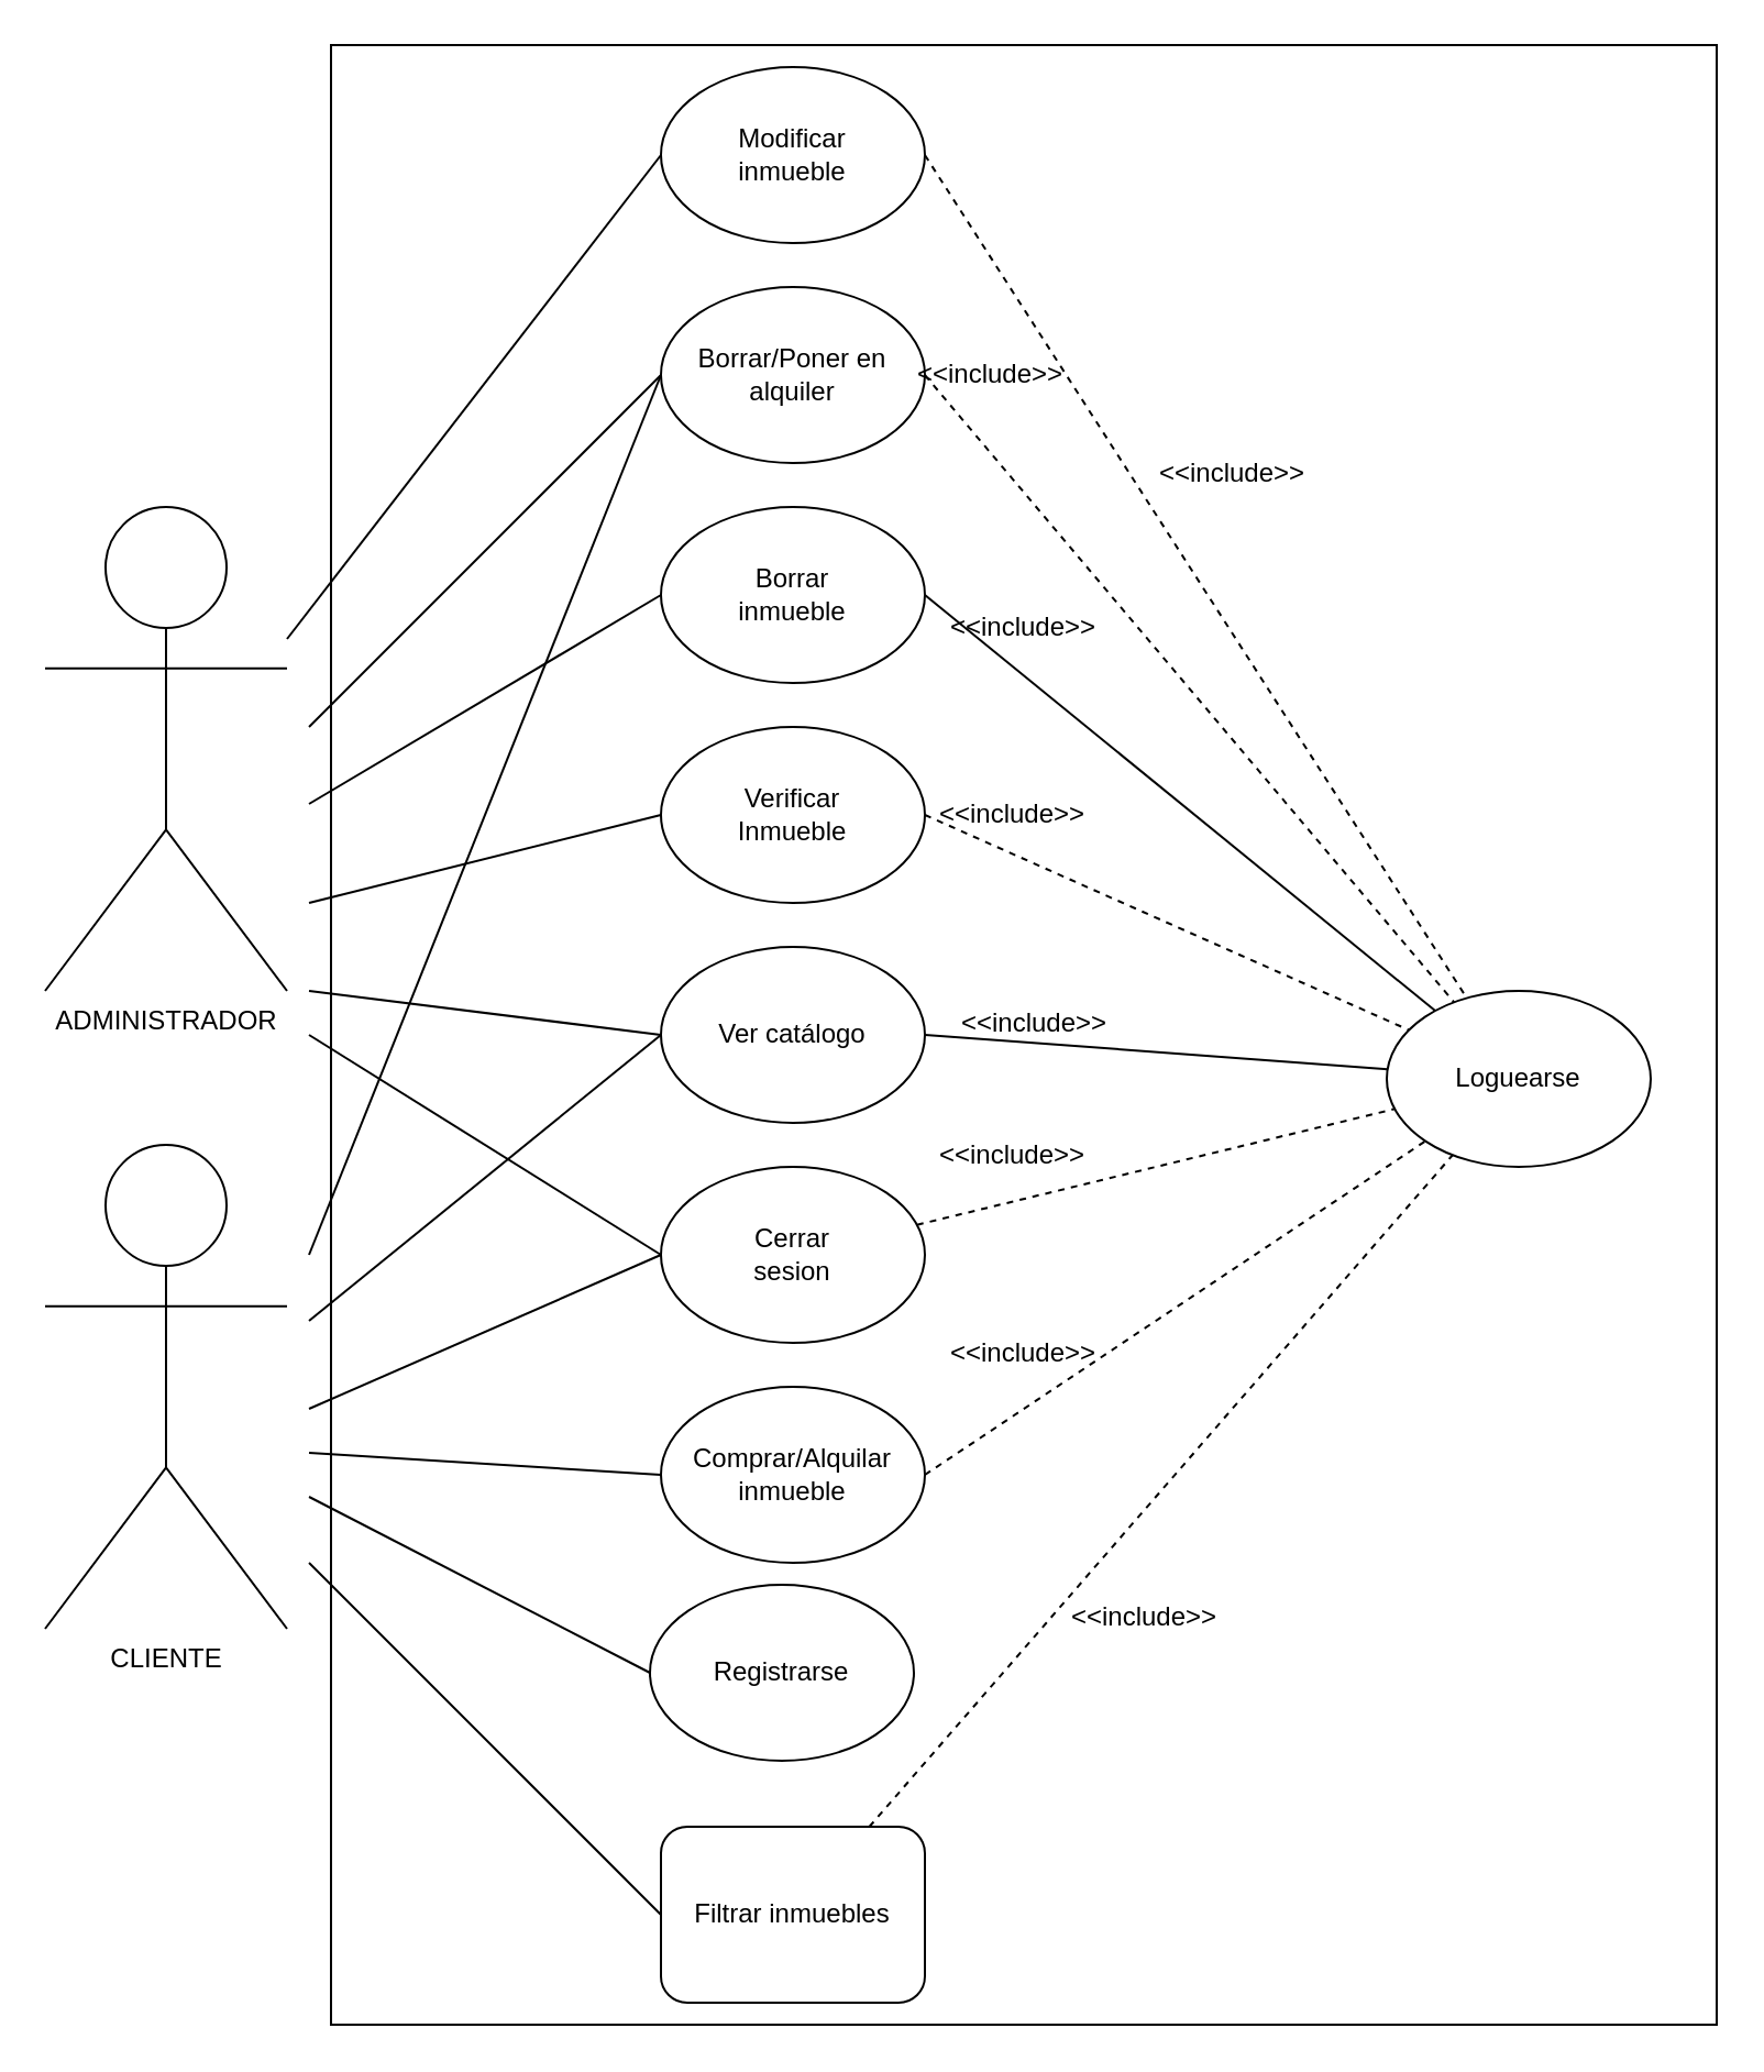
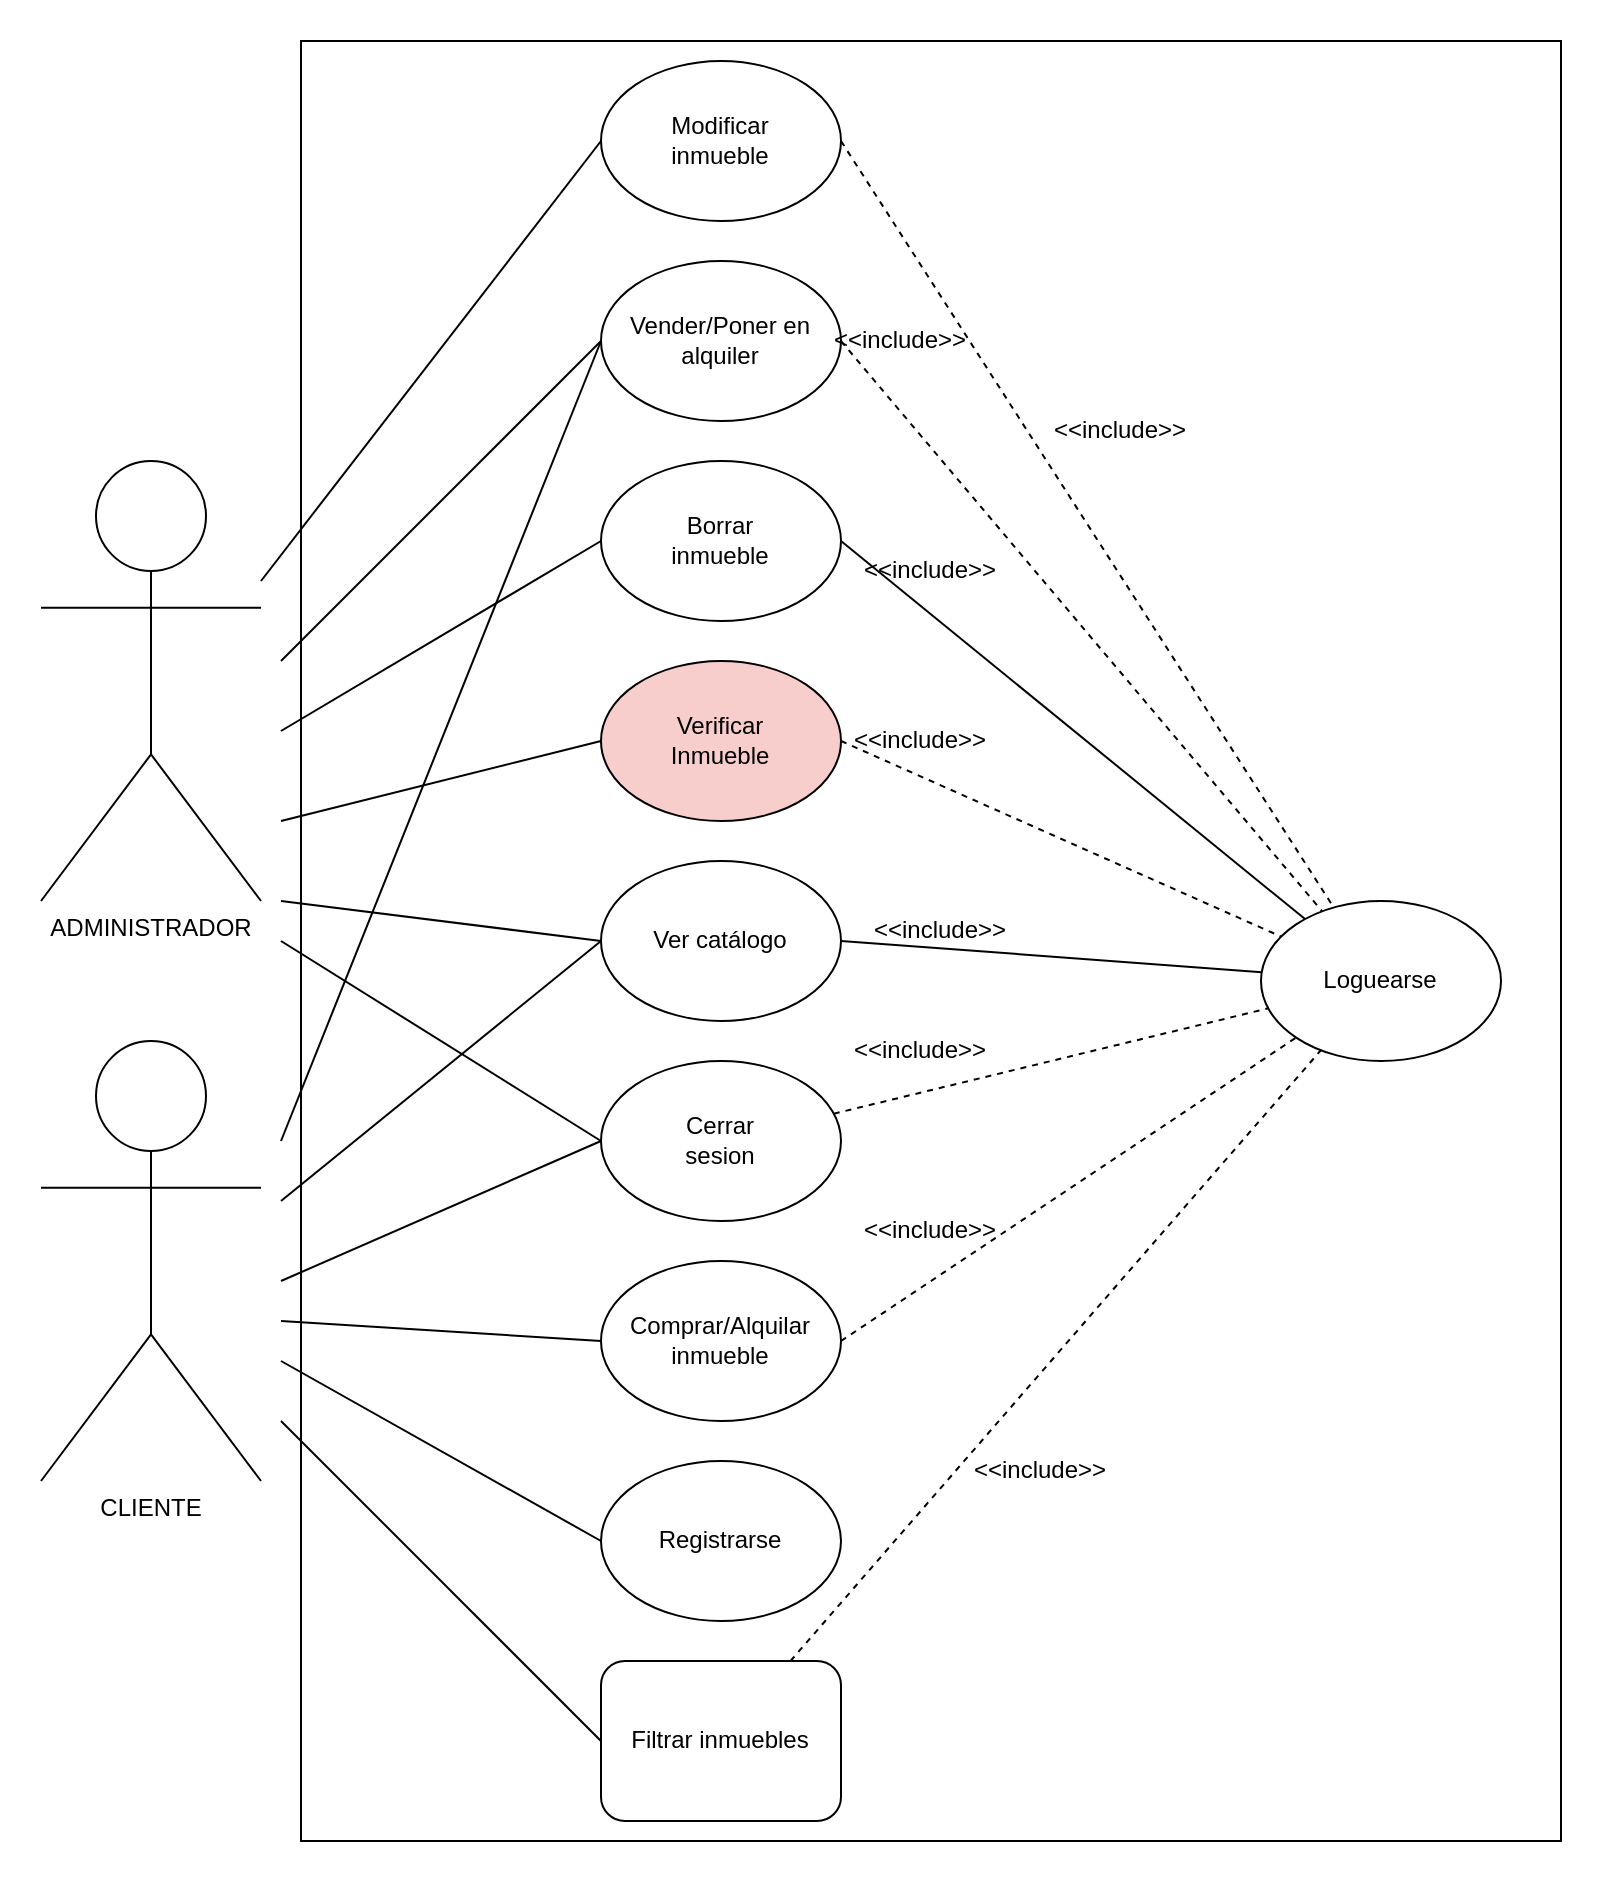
- <mxCell id="3" value="Borrar/Poner en&lt;br&gt;alquiler" style="ellipse;whiteSpace=wrap;html=1;" vertex="1" parent="1"><mxGeometry x="300" y="130" width="120" height="80" as="geometry" /></mxCell>
+ <mxCell id="3" value="Vender/Poner en&lt;br&gt;alquiler" style="ellipse;whiteSpace=wrap;html=1;" vertex="1" parent="1"><mxGeometry x="300" y="130" width="120" height="80" as="geometry" /></mxCell>
- <mxCell id="5" value="Verificar&lt;br&gt;Inmueble" style="ellipse;whiteSpace=wrap;html=1;" vertex="1" parent="1"><mxGeometry x="300" y="330" width="120" height="80" as="geometry" /></mxCell>
+ <mxCell id="5" value="Verificar&lt;br&gt;Inmueble" style="ellipse;whiteSpace=wrap;html=1;fillColor=#f8cecc;" vertex="1" parent="1"><mxGeometry x="300" y="330" width="120" height="80" as="geometry" /></mxCell>
- <mxCell id="9" value="Registrarse" style="ellipse;whiteSpace=wrap;html=1;" vertex="1" parent="1"><mxGeometry x="295" y="720" width="120" height="80" as="geometry" /></mxCell>
+ <mxCell id="9" value="Registrarse" style="ellipse;whiteSpace=wrap;html=1;" vertex="1" parent="1"><mxGeometry x="300" y="730" width="120" height="80" as="geometry" /></mxCell>
